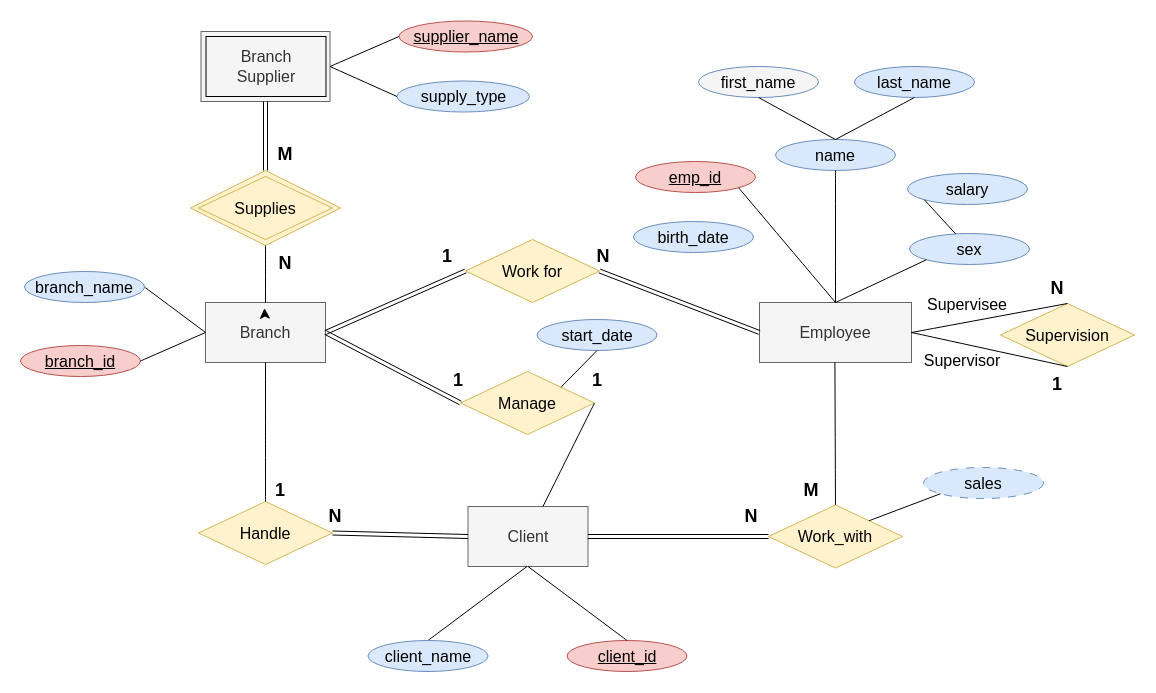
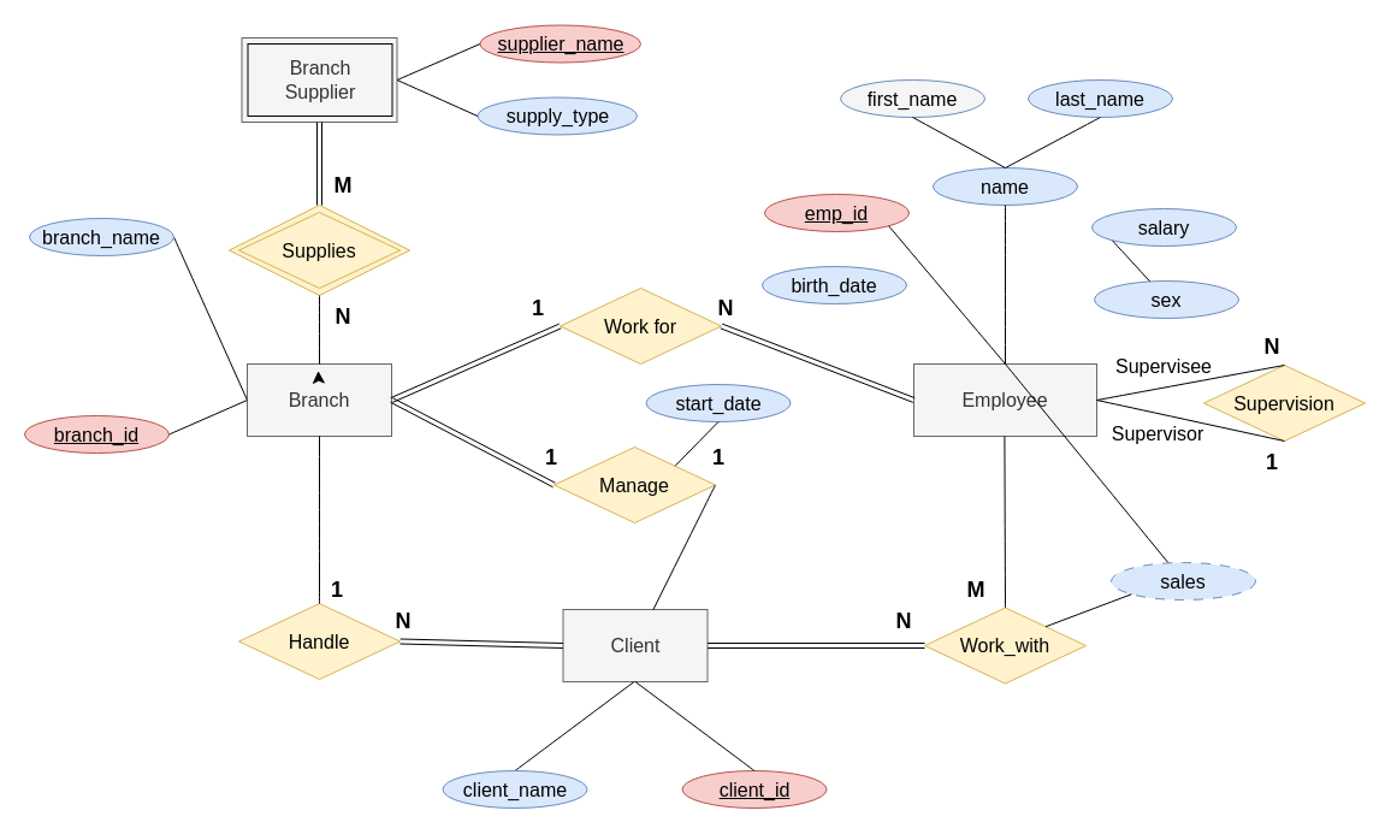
- <mxCell id="16" value="" style="endArrow=none;html=1;rounded=0;fontSize=12;startSize=8;endSize=8;curved=1;entryX=0;entryY=1;entryDx=0;entryDy=0;exitX=0.5;exitY=0;exitDx=0;exitDy=0;" parent="1" source="8" target="15" edge="1"><mxGeometry width="50" height="50" relative="1" as="geometry"><mxPoint x="755" y="289" as="sourcePoint" /><mxPoint x="845" y="312" as="targetPoint" /></mxGeometry></mxCell>
+ <mxCell id="16" value="" style="endArrow=none;html=1;rounded=0;fontSize=12;startSize=8;endSize=8;curved=1;exitX=0.5;exitY=0;exitDx=0;exitDy=0;" parent="1" source="8" target="69" edge="1"><mxGeometry width="50" height="50" relative="1" as="geometry"><mxPoint x="755" y="289" as="sourcePoint" /><mxPoint x="845" y="312" as="targetPoint" /></mxGeometry></mxCell>
- <mxCell id="5" value="branch_name" style="ellipse;whiteSpace=wrap;html=1;fontSize=16;fillColor=#dae8fc;strokeColor=#6c8ebf;" parent="1" vertex="1"><mxGeometry x="24" y="271" width="120" height="31" as="geometry" /></mxCell>
+ <mxCell id="5" value="branch_name" style="ellipse;whiteSpace=wrap;html=1;fontSize=16;fillColor=#dae8fc;strokeColor=#6c8ebf;" parent="1" vertex="1"><mxGeometry x="24" y="181" width="120" height="31" as="geometry" /></mxCell>
